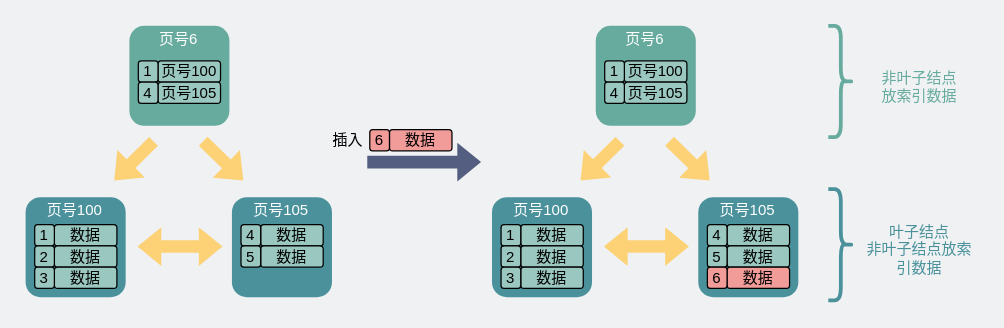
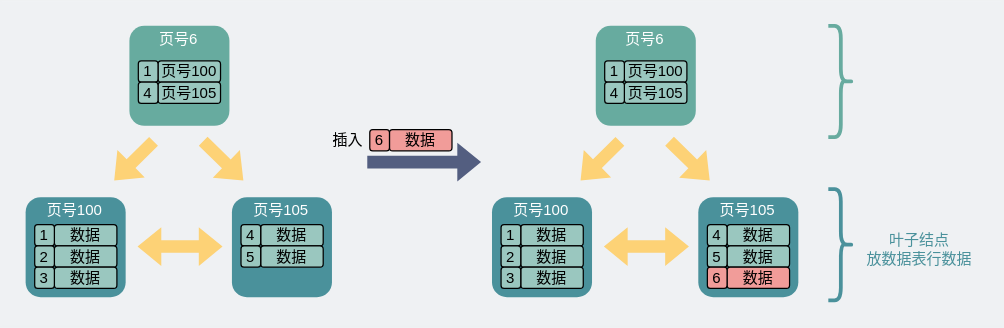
- <mxCell id="53" value="&lt;span style=&quot;color: rgb(103 , 171 , 159)&quot;&gt;非叶子结点&lt;/span&gt;&lt;br style=&quot;color: rgb(103 , 171 , 159)&quot;&gt;&lt;span style=&quot;color: rgb(103 , 171 , 159)&quot;&gt;放索引数据&lt;/span&gt;" style="text;html=1;strokeColor=none;fillColor=none;align=center;verticalAlign=middle;whiteSpace=wrap;rounded=0;fontColor=#4A919B;" vertex="1" parent="1"><mxGeometry x="688.5" y="46.5" width="92" height="44" as="geometry" /></mxCell>
- <mxCell id="51" value="叶子结点&lt;br&gt;非叶子结点放索引数据" style="text;html=1;strokeColor=none;fillColor=none;align=center;verticalAlign=middle;whiteSpace=wrap;rounded=0;fontColor=#4A919B;" vertex="1" parent="1"><mxGeometry x="688.5" y="177" width="92" height="44" as="geometry" /></mxCell>
+ <mxCell id="51" value="叶子结点&lt;br&gt;放数据表行数据" style="text;html=1;strokeColor=none;fillColor=none;align=center;verticalAlign=middle;whiteSpace=wrap;rounded=0;fontColor=#4A919B;" vertex="1" parent="1"><mxGeometry x="688.5" y="177" width="92" height="44" as="geometry" /></mxCell>
